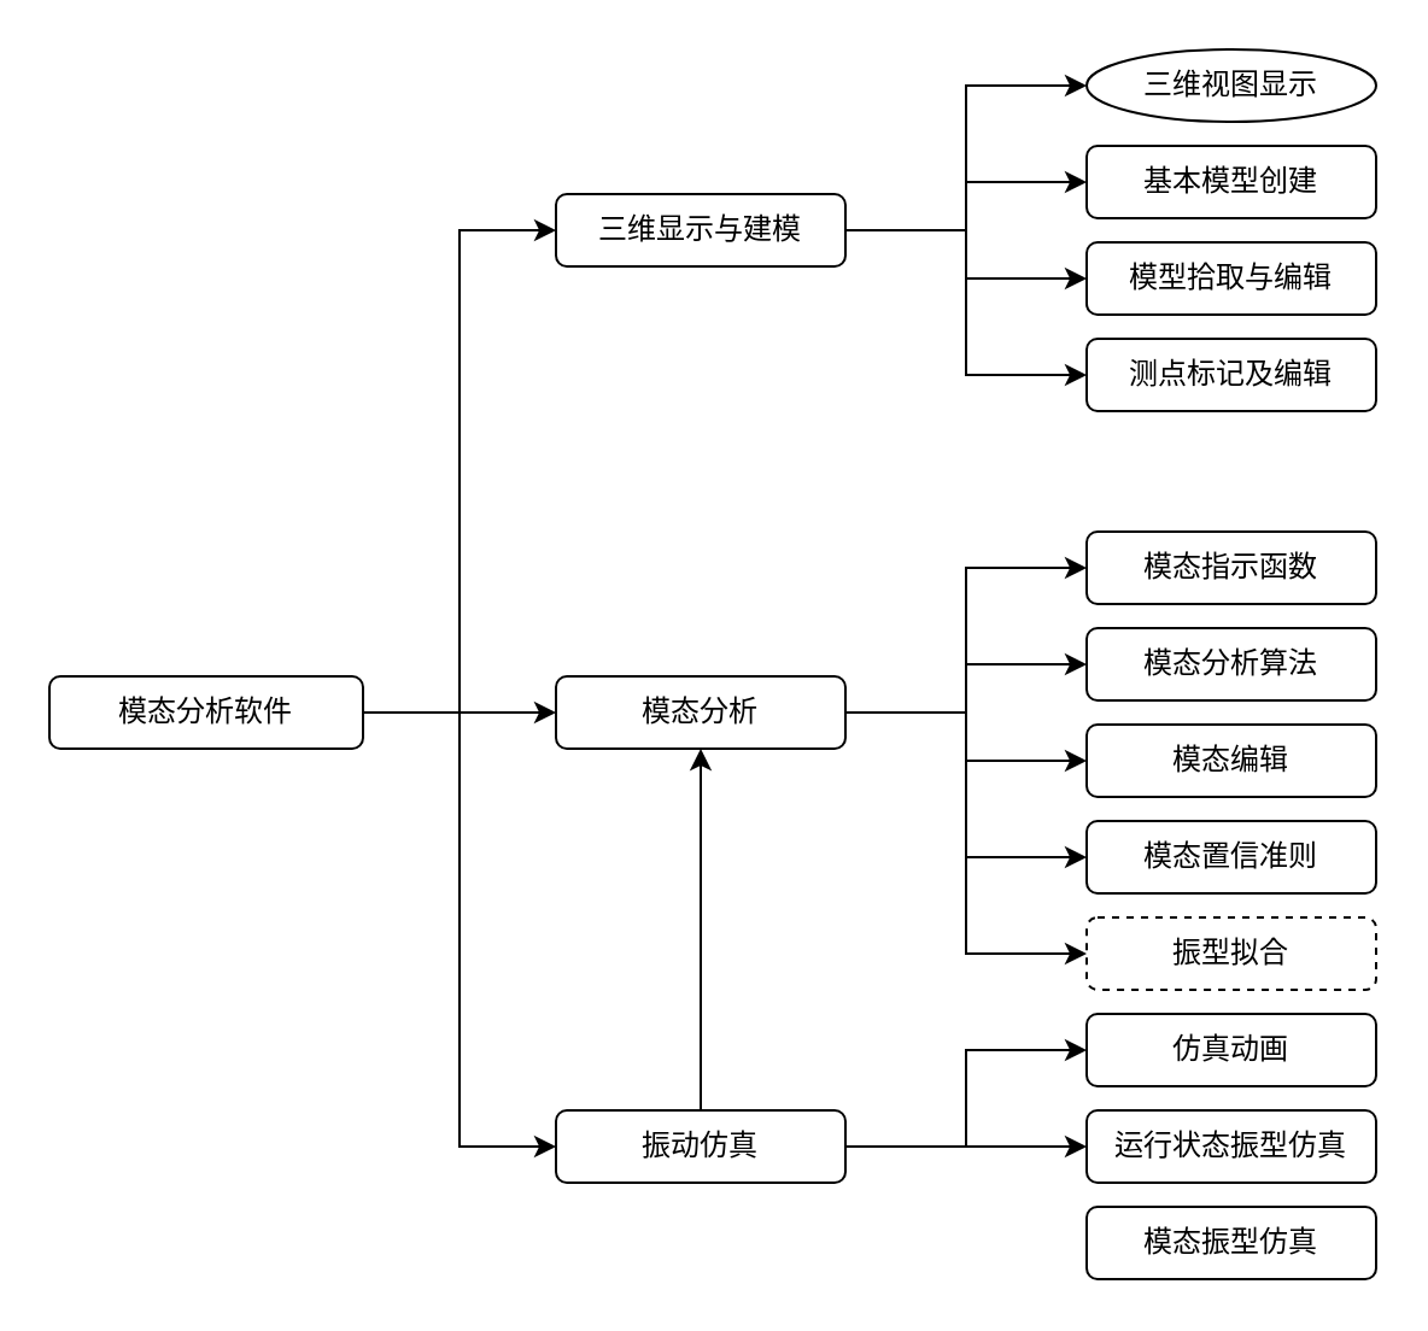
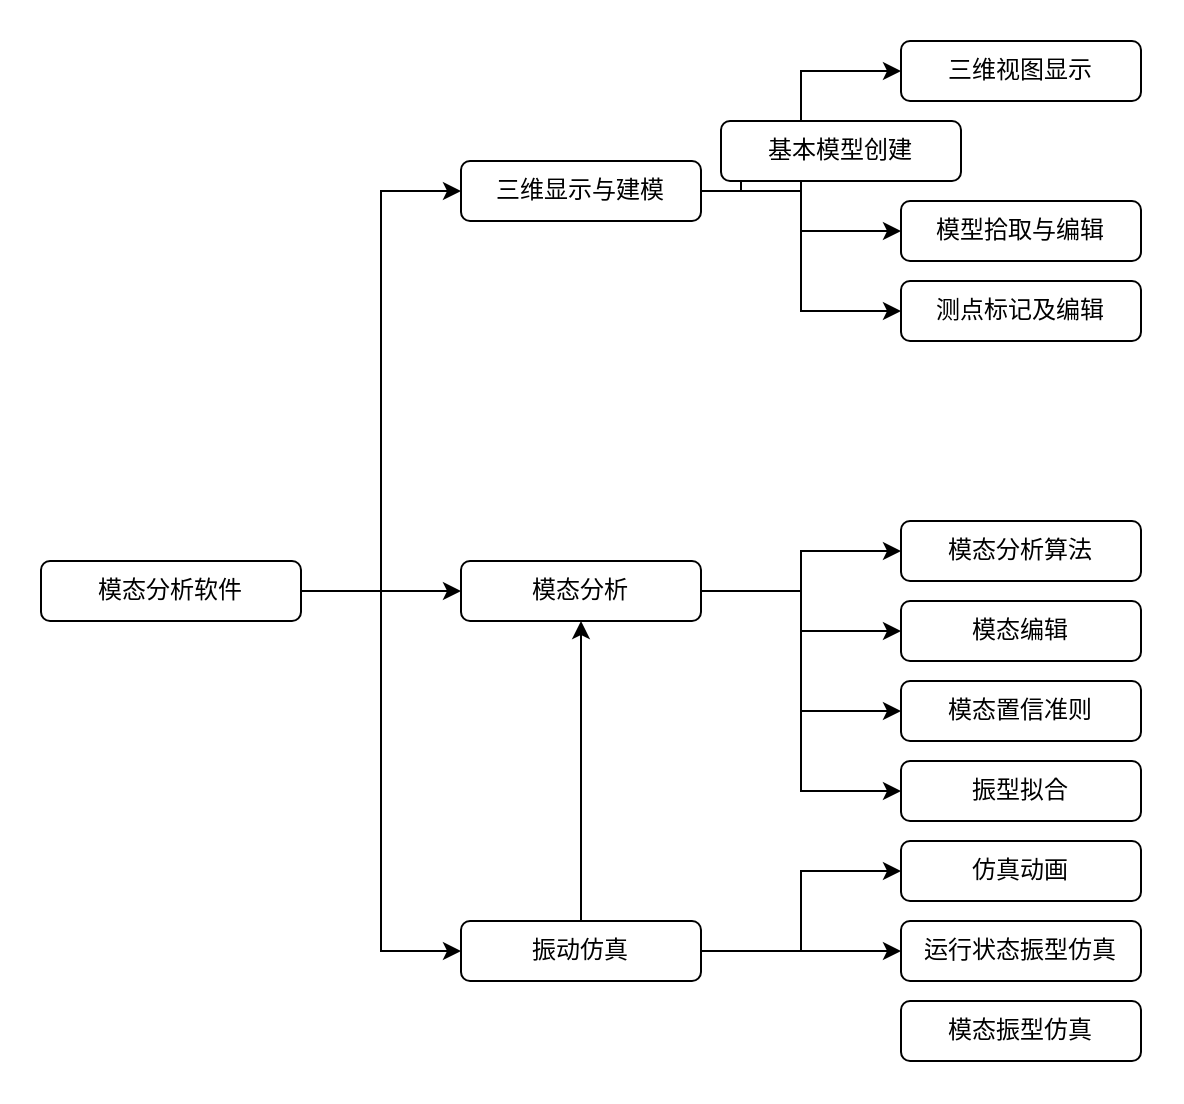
- <mxCell id="32" value="三维视图显示" style="ellipse;whiteSpace=wrap;html=1;fontSize=12;" vertex="1" parent="1"><mxGeometry x="450" y="20" width="120" height="30" as="geometry" /></mxCell>
+ <mxCell id="32" value="三维视图显示" style="rounded=1;whiteSpace=wrap;html=1;fontSize=12;" vertex="1" parent="1"><mxGeometry x="450" y="20" width="120" height="30" as="geometry" /></mxCell>
- <mxCell id="21" value="基本模型创建" style="rounded=1;whiteSpace=wrap;html=1;fontSize=12;" vertex="1" parent="1"><mxGeometry x="450" y="60" width="120" height="30" as="geometry" /></mxCell>
+ <mxCell id="21" value="基本模型创建" style="rounded=1;whiteSpace=wrap;html=1;fontSize=12;" vertex="1" parent="1"><mxGeometry x="360" y="60" width="120" height="30" as="geometry" /></mxCell>
- <mxCell id="11" style="edgeStyle=orthogonalEdgeStyle;rounded=0;orthogonalLoop=1;jettySize=auto;html=1;entryX=0;entryY=0.5;entryDx=0;entryDy=0;fontSize=12;" edge="1" parent="1" source="16" target="31"><mxGeometry relative="1" as="geometry" /></mxCell>
- <mxCell id="31" value="模态指示函数" style="rounded=1;whiteSpace=wrap;html=1;fontSize=12;" vertex="1" parent="1"><mxGeometry x="450" y="220" width="120" height="30" as="geometry" /></mxCell>
- <mxCell id="27" value="振型拟合" style="rounded=1;whiteSpace=wrap;html=1;fontSize=12;dashed=1;" vertex="1" parent="1"><mxGeometry x="450" y="380" width="120" height="30" as="geometry" /></mxCell>
+ <mxCell id="27" value="振型拟合" style="rounded=1;whiteSpace=wrap;html=1;fontSize=12;" vertex="1" parent="1"><mxGeometry x="450" y="380" width="120" height="30" as="geometry" /></mxCell>
